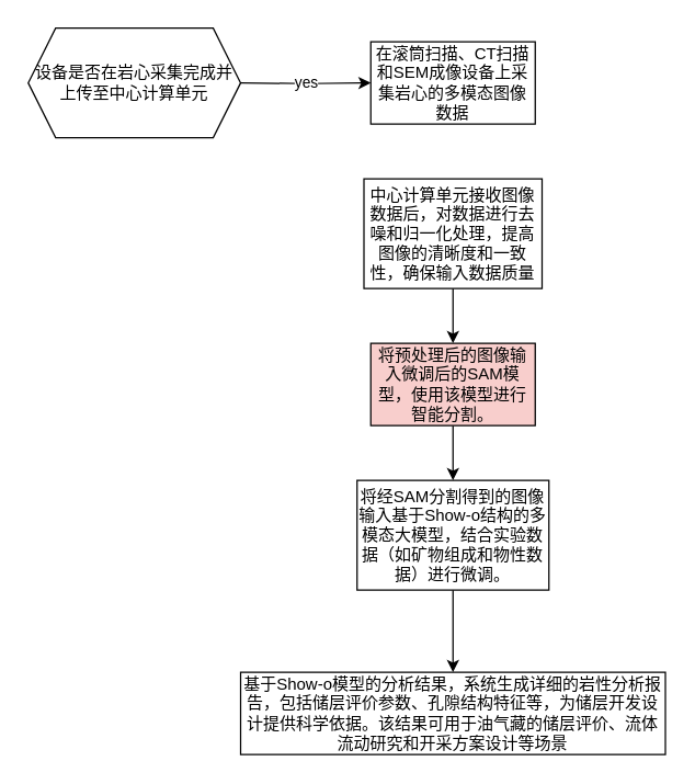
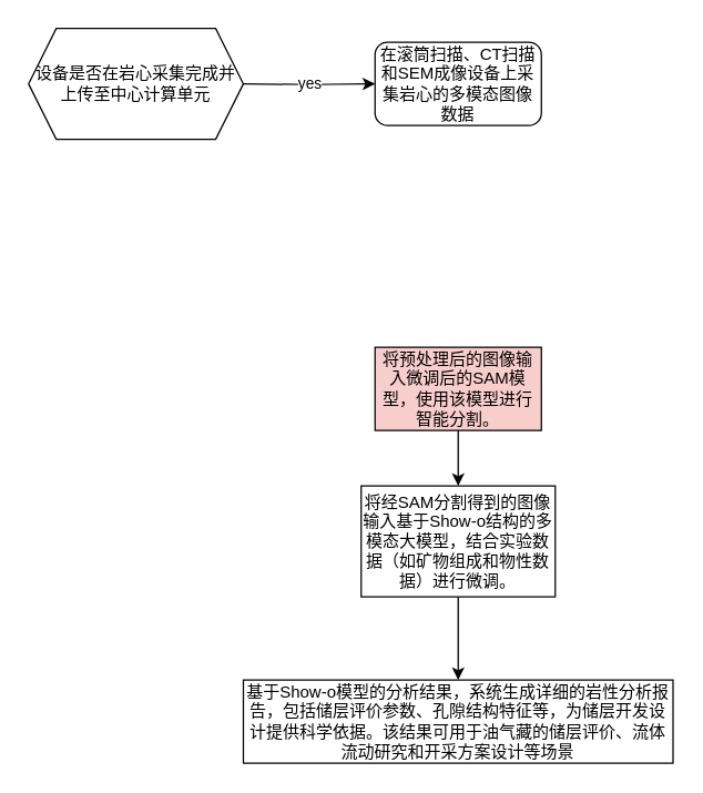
- <mxCell id="2" value="在滚筒扫描、CT扫描和SEM成像设备上采集岩心的多模态图像数据" style="rounded=0;whiteSpace=wrap;html=1;" vertex="1" parent="1"><mxGeometry x="270" y="30" width="120" height="60" as="geometry" /></mxCell>
+ <mxCell id="2" value="在滚筒扫描、CT扫描和SEM成像设备上采集岩心的多模态图像数据" style="whiteSpace=wrap;html=1;rounded=1;" vertex="1" parent="1"><mxGeometry x="270" y="30" width="120" height="60" as="geometry" /></mxCell>
- <mxCell id="4" value="中心计算单元接收图像数据后，对数据进行去噪和归一化处理，提高图像的清晰度和一致性，确保输入数据质量" style="rounded=0;whiteSpace=wrap;html=1;" vertex="1" parent="1"><mxGeometry x="265" y="130" width="130" height="80" as="geometry" /></mxCell>
- <mxCell id="3" value="" style="edgeStyle=orthogonalEdgeStyle;rounded=0;orthogonalLoop=1;jettySize=auto;html=1;" edge="1" parent="1" source="4" target="6"><mxGeometry relative="1" as="geometry" /></mxCell>
